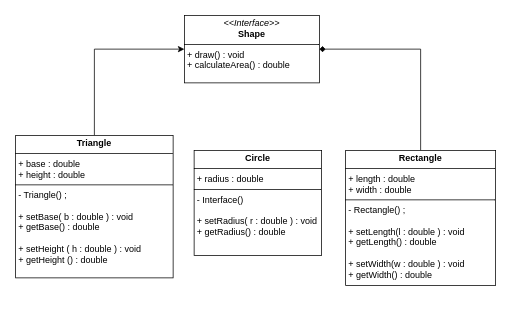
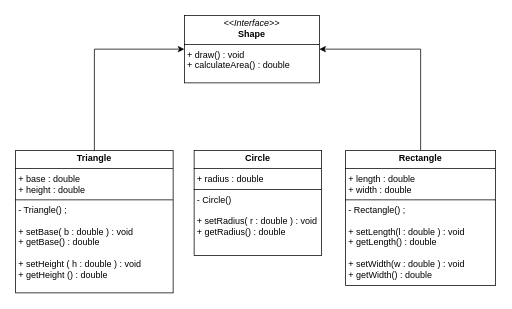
- <mxCell id="4" style="edgeStyle=orthogonalEdgeStyle;rounded=0;orthogonalLoop=1;jettySize=auto;html=1;exitX=0.5;exitY=0;exitDx=0;exitDy=0;entryX=1;entryY=0.5;entryDx=0;entryDy=0;endArrow=diamond;" edge="1" parent="1" source="5" target="2"><mxGeometry relative="1" as="geometry" /></mxCell>
+ <mxCell id="4" style="edgeStyle=orthogonalEdgeStyle;rounded=0;orthogonalLoop=1;jettySize=auto;html=1;exitX=0.5;exitY=0;exitDx=0;exitDy=0;entryX=1;entryY=0.5;entryDx=0;entryDy=0;" edge="1" parent="1" source="5" target="2"><mxGeometry relative="1" as="geometry" /></mxCell>
- <mxCell id="3" value="&lt;p style=&quot;margin:0px;margin-top:4px;text-align:center;&quot;&gt;&lt;b&gt;Circle&lt;/b&gt;&lt;/p&gt;&lt;hr size=&quot;1&quot; style=&quot;border-style:solid;&quot;&gt;&lt;p style=&quot;margin:0px;margin-left:4px;&quot;&gt;+ radius : double&amp;nbsp;&lt;/p&gt;&lt;hr size=&quot;1&quot; style=&quot;border-style:solid;&quot;&gt;&lt;p style=&quot;margin:0px;margin-left:4px;&quot;&gt;- Interface()&amp;nbsp;&lt;/p&gt;&lt;p style=&quot;margin:0px;margin-left:4px;&quot;&gt;&lt;br&gt;&lt;/p&gt;&lt;p style=&quot;margin:0px;margin-left:4px;&quot;&gt;+ setRadius( r : double ) : void&amp;nbsp;&lt;/p&gt;&lt;p style=&quot;margin:0px;margin-left:4px;&quot;&gt;+ getRadius() : double&lt;/p&gt;&lt;p style=&quot;margin:0px;margin-left:4px;&quot;&gt;&lt;br&gt;&lt;/p&gt;&lt;p style=&quot;margin:0px;margin-left:4px;&quot;&gt;&lt;br&gt;&lt;/p&gt;" style="verticalAlign=top;align=left;overflow=fill;html=1;whiteSpace=wrap;" vertex="1" parent="1"><mxGeometry x="258" y="200" width="170" height="140" as="geometry" /></mxCell>
+ <mxCell id="3" value="&lt;p style=&quot;margin:0px;margin-top:4px;text-align:center;&quot;&gt;&lt;b&gt;Circle&lt;/b&gt;&lt;/p&gt;&lt;hr size=&quot;1&quot; style=&quot;border-style:solid;&quot;&gt;&lt;p style=&quot;margin:0px;margin-left:4px;&quot;&gt;+ radius : double&amp;nbsp;&lt;/p&gt;&lt;hr size=&quot;1&quot; style=&quot;border-style:solid;&quot;&gt;&lt;p style=&quot;margin:0px;margin-left:4px;&quot;&gt;- Circle()&amp;nbsp;&lt;/p&gt;&lt;p style=&quot;margin:0px;margin-left:4px;&quot;&gt;&lt;br&gt;&lt;/p&gt;&lt;p style=&quot;margin:0px;margin-left:4px;&quot;&gt;+ setRadius( r : double ) : void&amp;nbsp;&lt;/p&gt;&lt;p style=&quot;margin:0px;margin-left:4px;&quot;&gt;+ getRadius() : double&lt;/p&gt;&lt;p style=&quot;margin:0px;margin-left:4px;&quot;&gt;&lt;br&gt;&lt;/p&gt;&lt;p style=&quot;margin:0px;margin-left:4px;&quot;&gt;&lt;br&gt;&lt;/p&gt;" style="verticalAlign=top;align=left;overflow=fill;html=1;whiteSpace=wrap;" vertex="1" parent="1"><mxGeometry x="258" y="200" width="170" height="140" as="geometry" /></mxCell>
- <mxCell id="7" value="&lt;p style=&quot;margin:0px;margin-top:4px;text-align:center;&quot;&gt;&lt;b&gt;Triangle&lt;/b&gt;&lt;/p&gt;&lt;hr size=&quot;1&quot; style=&quot;border-style:solid;&quot;&gt;&lt;p style=&quot;margin:0px;margin-left:4px;&quot;&gt;+ base : double&amp;nbsp;&lt;/p&gt;&lt;p style=&quot;margin:0px;margin-left:4px;&quot;&gt;+ height : double&amp;nbsp;&lt;/p&gt;&lt;hr size=&quot;1&quot; style=&quot;border-style:solid;&quot;&gt;&lt;p style=&quot;margin:0px;margin-left:4px;&quot;&gt;- Triangle() ;&amp;nbsp;&lt;/p&gt;&lt;p style=&quot;margin:0px;margin-left:4px;&quot;&gt;&lt;br&gt;&lt;/p&gt;&lt;p style=&quot;margin:0px;margin-left:4px;&quot;&gt;+ setBase( b : double ) : void&amp;nbsp;&lt;/p&gt;&lt;p style=&quot;margin:0px;margin-left:4px;&quot;&gt;+ getBase() : double&lt;/p&gt;&lt;p style=&quot;margin:0px;margin-left:4px;&quot;&gt;&lt;br&gt;&lt;/p&gt;&lt;p style=&quot;margin:0px;margin-left:4px;&quot;&gt;+ setHeight ( h : double ) : void&lt;/p&gt;&lt;p style=&quot;margin:0px;margin-left:4px;&quot;&gt;+ getHeight () : double&lt;/p&gt;" style="verticalAlign=top;align=left;overflow=fill;html=1;whiteSpace=wrap;" vertex="1" parent="1"><mxGeometry x="20" y="180" width="210" height="190" as="geometry" /></mxCell>
+ <mxCell id="7" value="&lt;p style=&quot;margin:0px;margin-top:4px;text-align:center;&quot;&gt;&lt;b&gt;Triangle&lt;/b&gt;&lt;/p&gt;&lt;hr size=&quot;1&quot; style=&quot;border-style:solid;&quot;&gt;&lt;p style=&quot;margin:0px;margin-left:4px;&quot;&gt;+ base : double&amp;nbsp;&lt;/p&gt;&lt;p style=&quot;margin:0px;margin-left:4px;&quot;&gt;+ height : double&amp;nbsp;&lt;/p&gt;&lt;hr size=&quot;1&quot; style=&quot;border-style:solid;&quot;&gt;&lt;p style=&quot;margin:0px;margin-left:4px;&quot;&gt;- Triangle() ;&amp;nbsp;&lt;/p&gt;&lt;p style=&quot;margin:0px;margin-left:4px;&quot;&gt;&lt;br&gt;&lt;/p&gt;&lt;p style=&quot;margin:0px;margin-left:4px;&quot;&gt;+ setBase( b : double ) : void&amp;nbsp;&lt;/p&gt;&lt;p style=&quot;margin:0px;margin-left:4px;&quot;&gt;+ getBase() : double&lt;/p&gt;&lt;p style=&quot;margin:0px;margin-left:4px;&quot;&gt;&lt;br&gt;&lt;/p&gt;&lt;p style=&quot;margin:0px;margin-left:4px;&quot;&gt;+ setHeight ( h : double ) : void&lt;/p&gt;&lt;p style=&quot;margin:0px;margin-left:4px;&quot;&gt;+ getHeight () : double&lt;/p&gt;" style="verticalAlign=top;align=left;overflow=fill;html=1;whiteSpace=wrap;" vertex="1" parent="1"><mxGeometry x="20" y="200" width="210" height="190" as="geometry" /></mxCell>
